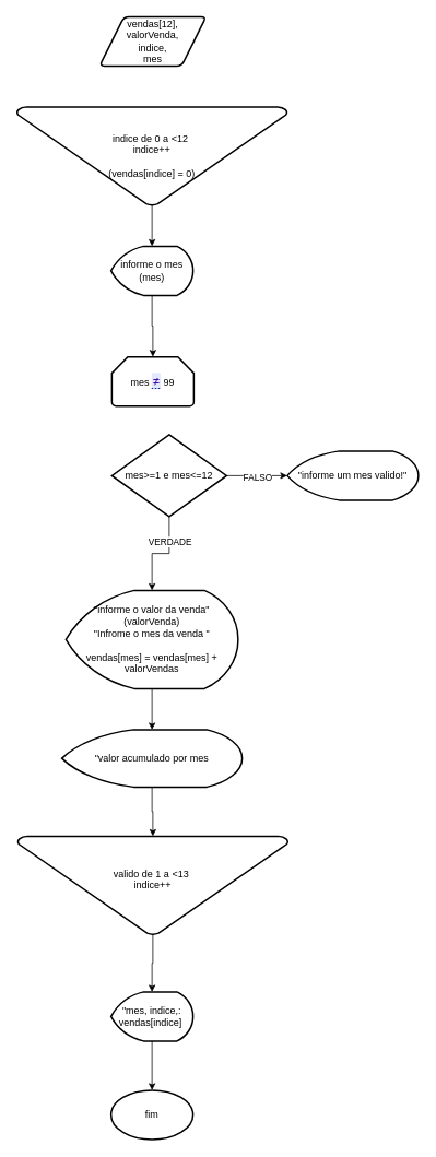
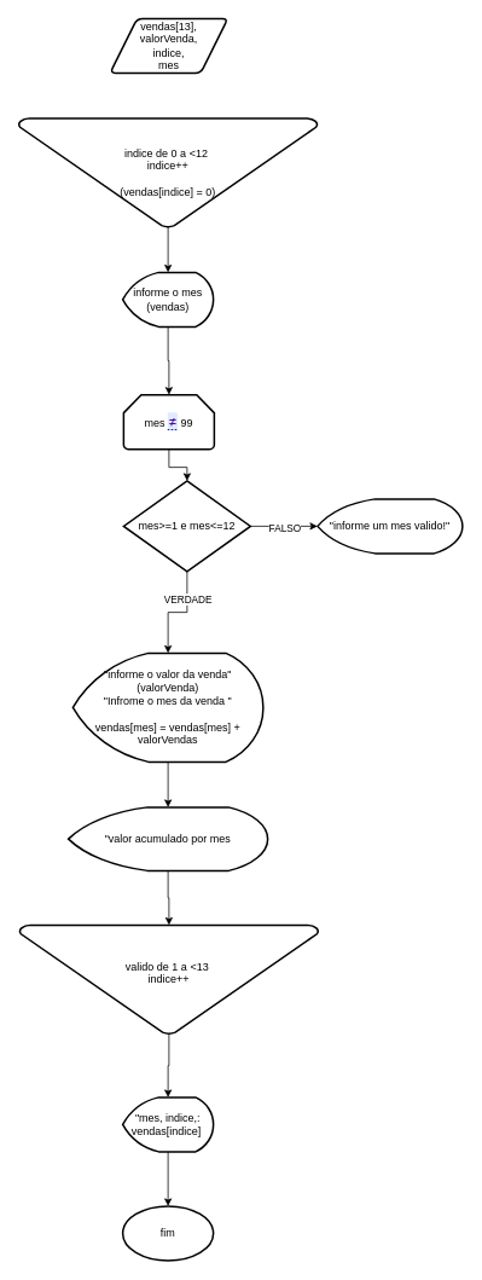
- <mxCell id="2" value="vendas[12],&lt;div&gt;valorVenda,&lt;/div&gt;&lt;div&gt;indice,&lt;/div&gt;&lt;div&gt;mes&lt;/div&gt;" style="shape=parallelogram;html=1;strokeWidth=2;perimeter=parallelogramPerimeter;whiteSpace=wrap;rounded=1;arcSize=12;size=0.23;" vertex="1" parent="1"><mxGeometry x="121" y="20" width="130" height="60" as="geometry" /></mxCell>
+ <mxCell id="2" value="vendas[13],&lt;div&gt;valorVenda,&lt;/div&gt;&lt;div&gt;indice,&lt;/div&gt;&lt;div&gt;mes&lt;/div&gt;" style="shape=parallelogram;html=1;strokeWidth=2;perimeter=parallelogramPerimeter;whiteSpace=wrap;rounded=1;arcSize=12;size=0.23;" vertex="1" parent="1"><mxGeometry x="121" y="20" width="130" height="60" as="geometry" /></mxCell>
- <mxCell id="4" value="informe o mes&lt;div&gt;(mes)&lt;/div&gt;" style="strokeWidth=2;html=1;shape=mxgraph.flowchart.display;whiteSpace=wrap;" vertex="1" parent="1"><mxGeometry x="135" y="300" width="100" height="60" as="geometry" /></mxCell>
+ <mxCell id="4" value="informe o mes&lt;div&gt;(vendas)&lt;/div&gt;" style="strokeWidth=2;html=1;shape=mxgraph.flowchart.display;whiteSpace=wrap;" vertex="1" parent="1"><mxGeometry x="135" y="300" width="100" height="60" as="geometry" /></mxCell>
+ <mxCell id="5" value="" style="edgeStyle=orthogonalEdgeStyle;rounded=0;orthogonalLoop=1;jettySize=auto;html=1;" edge="1" parent="1" source="6" target="9"><mxGeometry relative="1" as="geometry" /></mxCell>
